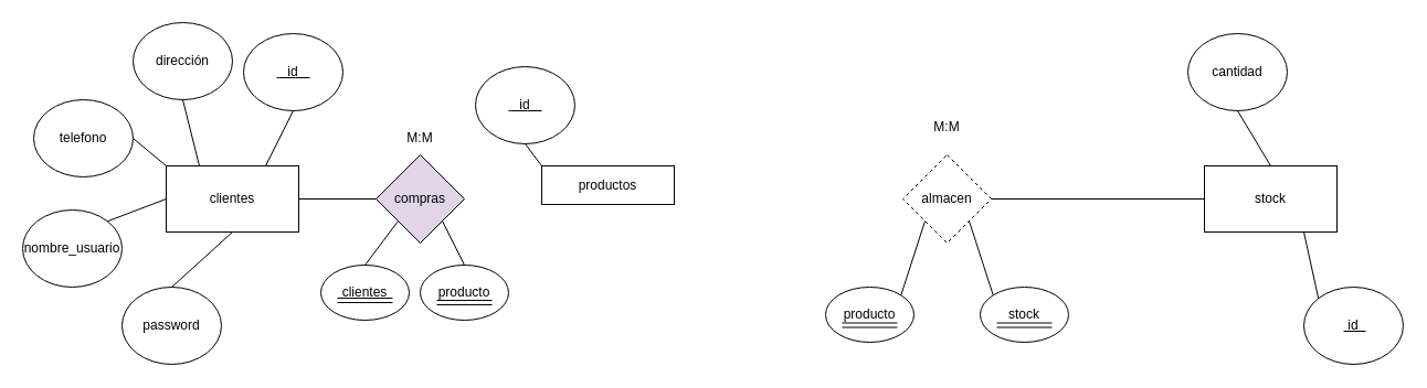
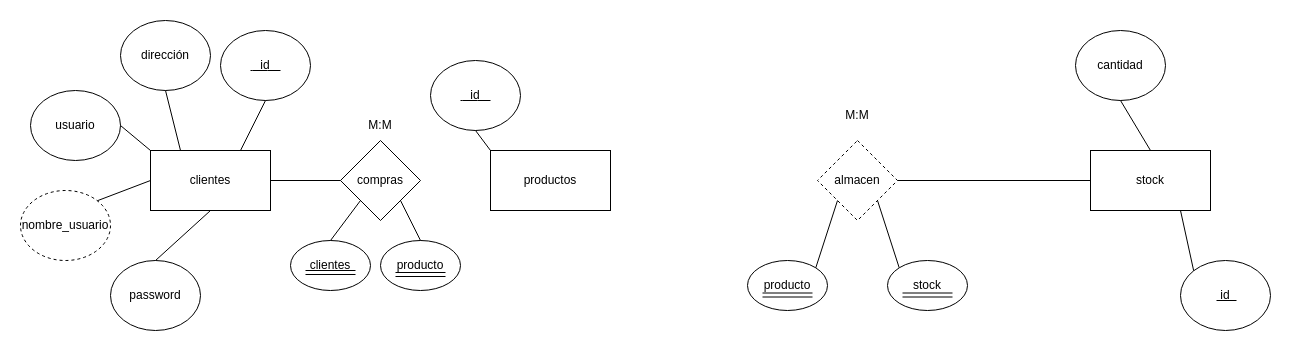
- <mxCell id="12" value="telefono" style="ellipse;whiteSpace=wrap;html=1;" vertex="1" parent="1"><mxGeometry x="30" y="90" width="90" height="70" as="geometry" /></mxCell>
+ <mxCell id="12" value="usuario" style="ellipse;whiteSpace=wrap;html=1;" vertex="1" parent="1"><mxGeometry x="30" y="90" width="90" height="70" as="geometry" /></mxCell>
- <mxCell id="5" value="productos" style="rounded=0;whiteSpace=wrap;html=1;" vertex="1" parent="1"><mxGeometry x="490" y="150" width="120" height="35" as="geometry" /></mxCell>
+ <mxCell id="5" value="productos" style="rounded=0;whiteSpace=wrap;html=1;" vertex="1" parent="1"><mxGeometry x="490" y="150" width="120" height="60" as="geometry" /></mxCell>
- <mxCell id="3" value="compras" style="rhombus;whiteSpace=wrap;html=1;fillColor=#e1d5e7;" vertex="1" parent="1"><mxGeometry x="340" y="140" width="80" height="80" as="geometry" /></mxCell>
+ <mxCell id="3" value="compras" style="rhombus;whiteSpace=wrap;html=1;" vertex="1" parent="1"><mxGeometry x="340" y="140" width="80" height="80" as="geometry" /></mxCell>
- <mxCell id="13" value="nombre_usuario" style="ellipse;whiteSpace=wrap;html=1;" vertex="1" parent="1"><mxGeometry x="20" y="190" width="90" height="70" as="geometry" /></mxCell>
+ <mxCell id="13" value="nombre_usuario" style="ellipse;whiteSpace=wrap;html=1;dashed=1;" vertex="1" parent="1"><mxGeometry x="20" y="190" width="90" height="70" as="geometry" /></mxCell>
